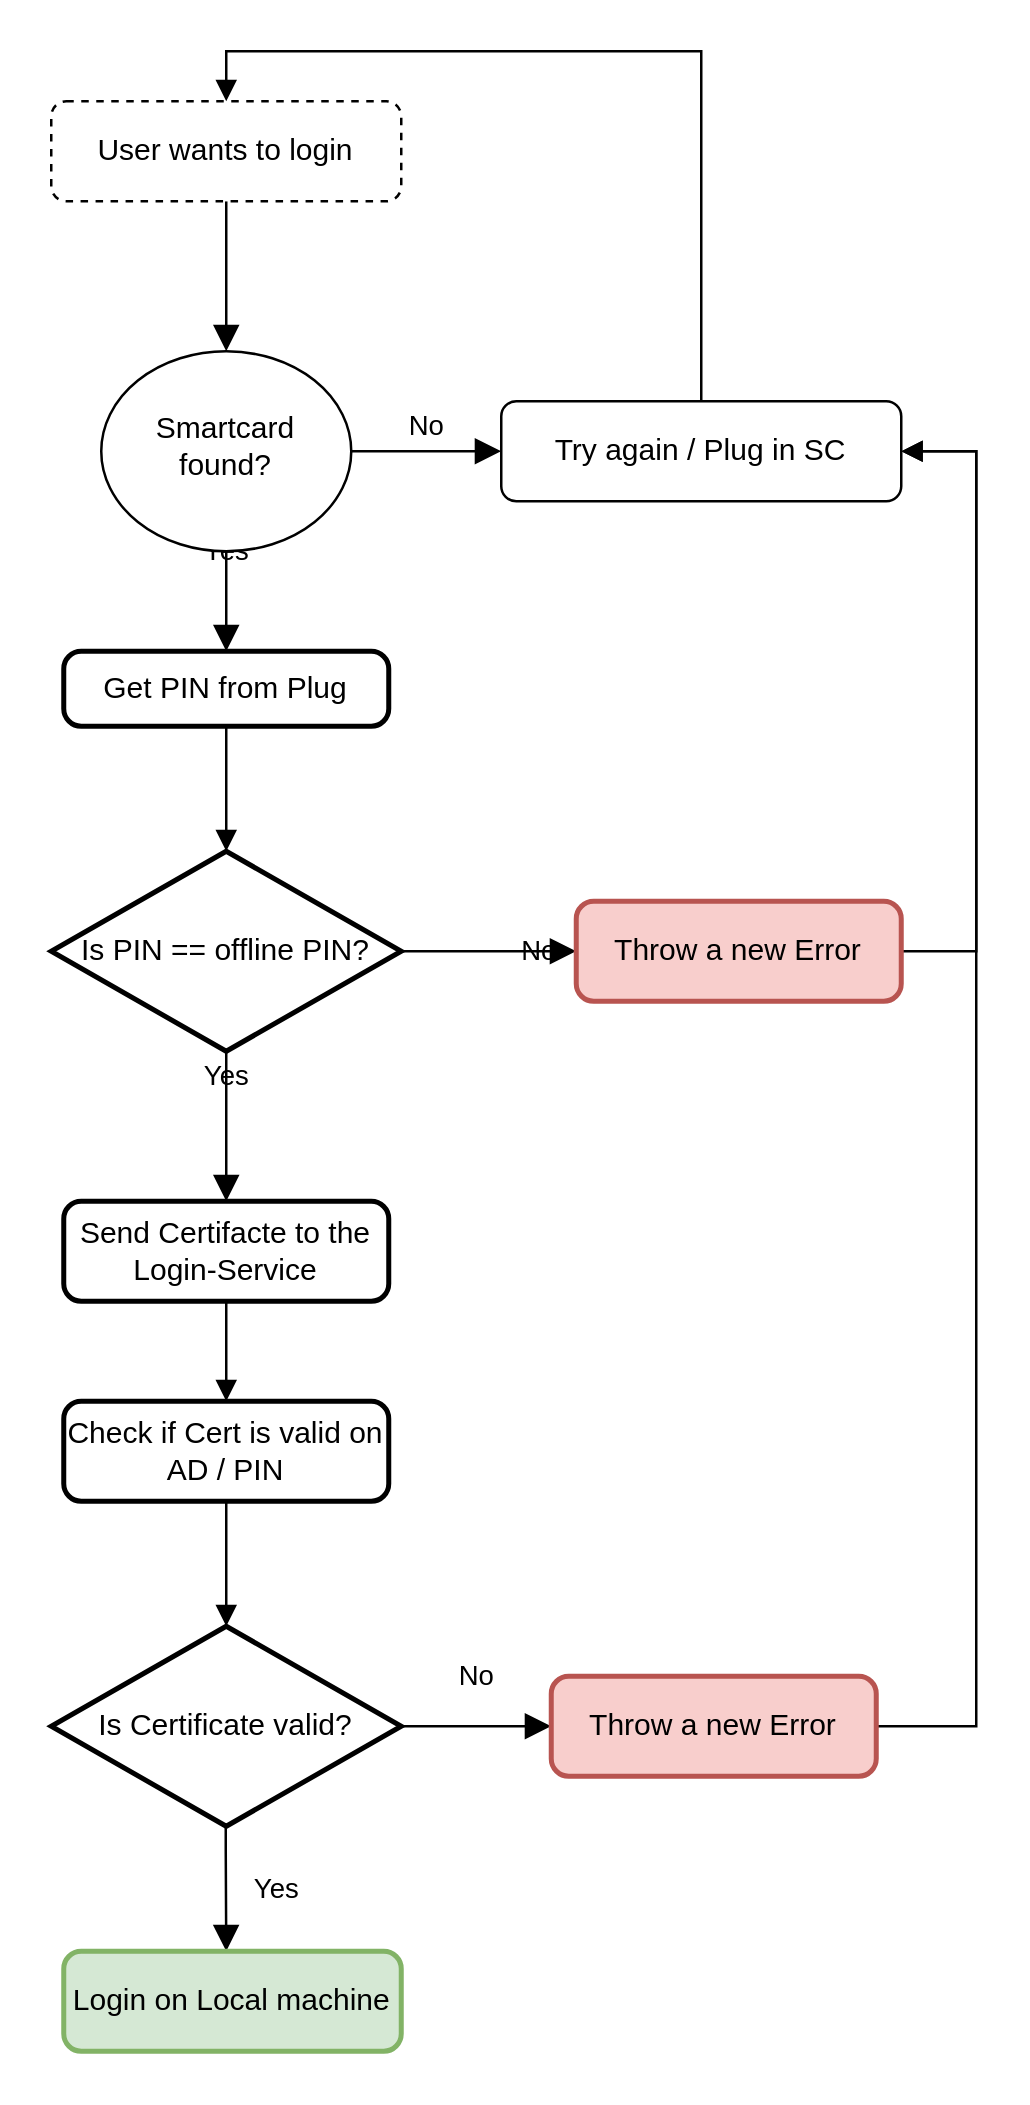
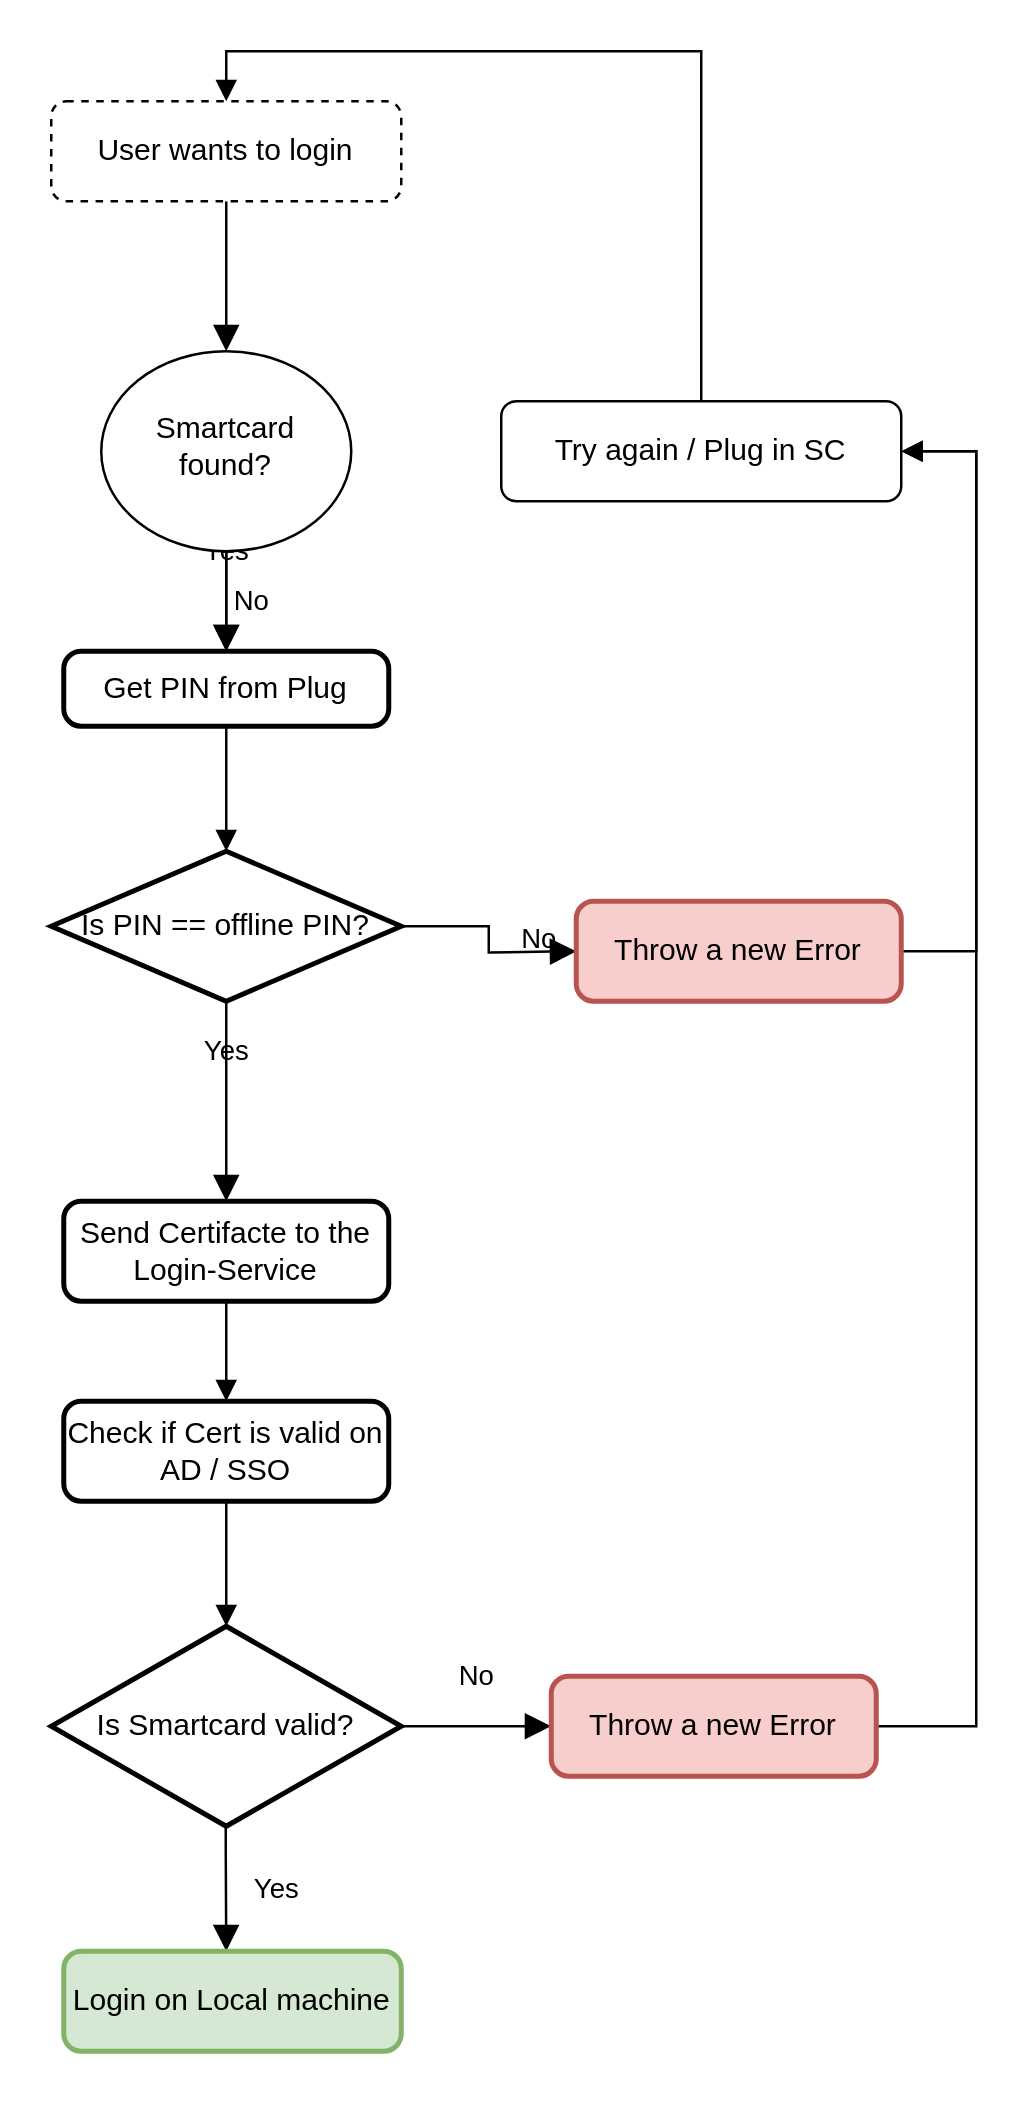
- <mxCell id="5" value="No" style="edgeStyle=orthogonalEdgeStyle;rounded=0;html=1;jettySize=auto;orthogonalLoop=1;fontSize=11;endArrow=block;endFill=1;endSize=8;strokeWidth=1;shadow=0;labelBackgroundColor=none;" parent="1" source="6" target="8" edge="1"><mxGeometry y="10" relative="1" as="geometry"><mxPoint as="offset" /></mxGeometry></mxCell>
+ <mxCell id="5" value="No" style="edgeStyle=orthogonalEdgeStyle;rounded=0;html=1;jettySize=auto;orthogonalLoop=1;fontSize=11;endArrow=block;endFill=1;endSize=8;strokeWidth=1;shadow=0;labelBackgroundColor=none;" parent="1" source="6" target="11" edge="1"><mxGeometry y="10" relative="1" as="geometry"><mxPoint as="offset" /></mxGeometry></mxCell>
- <mxCell id="9" value="Is PIN == offline PIN?" style="strokeWidth=2;html=1;shape=mxgraph.flowchart.decision;whiteSpace=wrap;" vertex="1" parent="1"><mxGeometry x="20" y="340" width="140" height="80" as="geometry" /></mxCell>
+ <mxCell id="9" value="Is PIN == offline PIN?" style="strokeWidth=2;html=1;shape=mxgraph.flowchart.decision;whiteSpace=wrap;" vertex="1" parent="1"><mxGeometry x="20" y="340" width="140" height="60" as="geometry" /></mxCell>
- <mxCell id="19" value="Check if Cert is valid on AD / PIN" style="rounded=1;whiteSpace=wrap;html=1;absoluteArcSize=1;arcSize=14;strokeWidth=2;" vertex="1" parent="1"><mxGeometry x="25" y="560" width="130" height="40" as="geometry" /></mxCell>
+ <mxCell id="19" value="Check if Cert is valid on AD / SSO" style="rounded=1;whiteSpace=wrap;html=1;absoluteArcSize=1;arcSize=14;strokeWidth=2;" vertex="1" parent="1"><mxGeometry x="25" y="560" width="130" height="40" as="geometry" /></mxCell>
- <mxCell id="20" value="Is Certificate valid?" style="strokeWidth=2;html=1;shape=mxgraph.flowchart.decision;whiteSpace=wrap;" vertex="1" parent="1"><mxGeometry x="20" y="650" width="140" height="80" as="geometry" /></mxCell>
+ <mxCell id="20" value="Is Smartcard valid?" style="strokeWidth=2;html=1;shape=mxgraph.flowchart.decision;whiteSpace=wrap;" vertex="1" parent="1"><mxGeometry x="20" y="650" width="140" height="80" as="geometry" /></mxCell>
